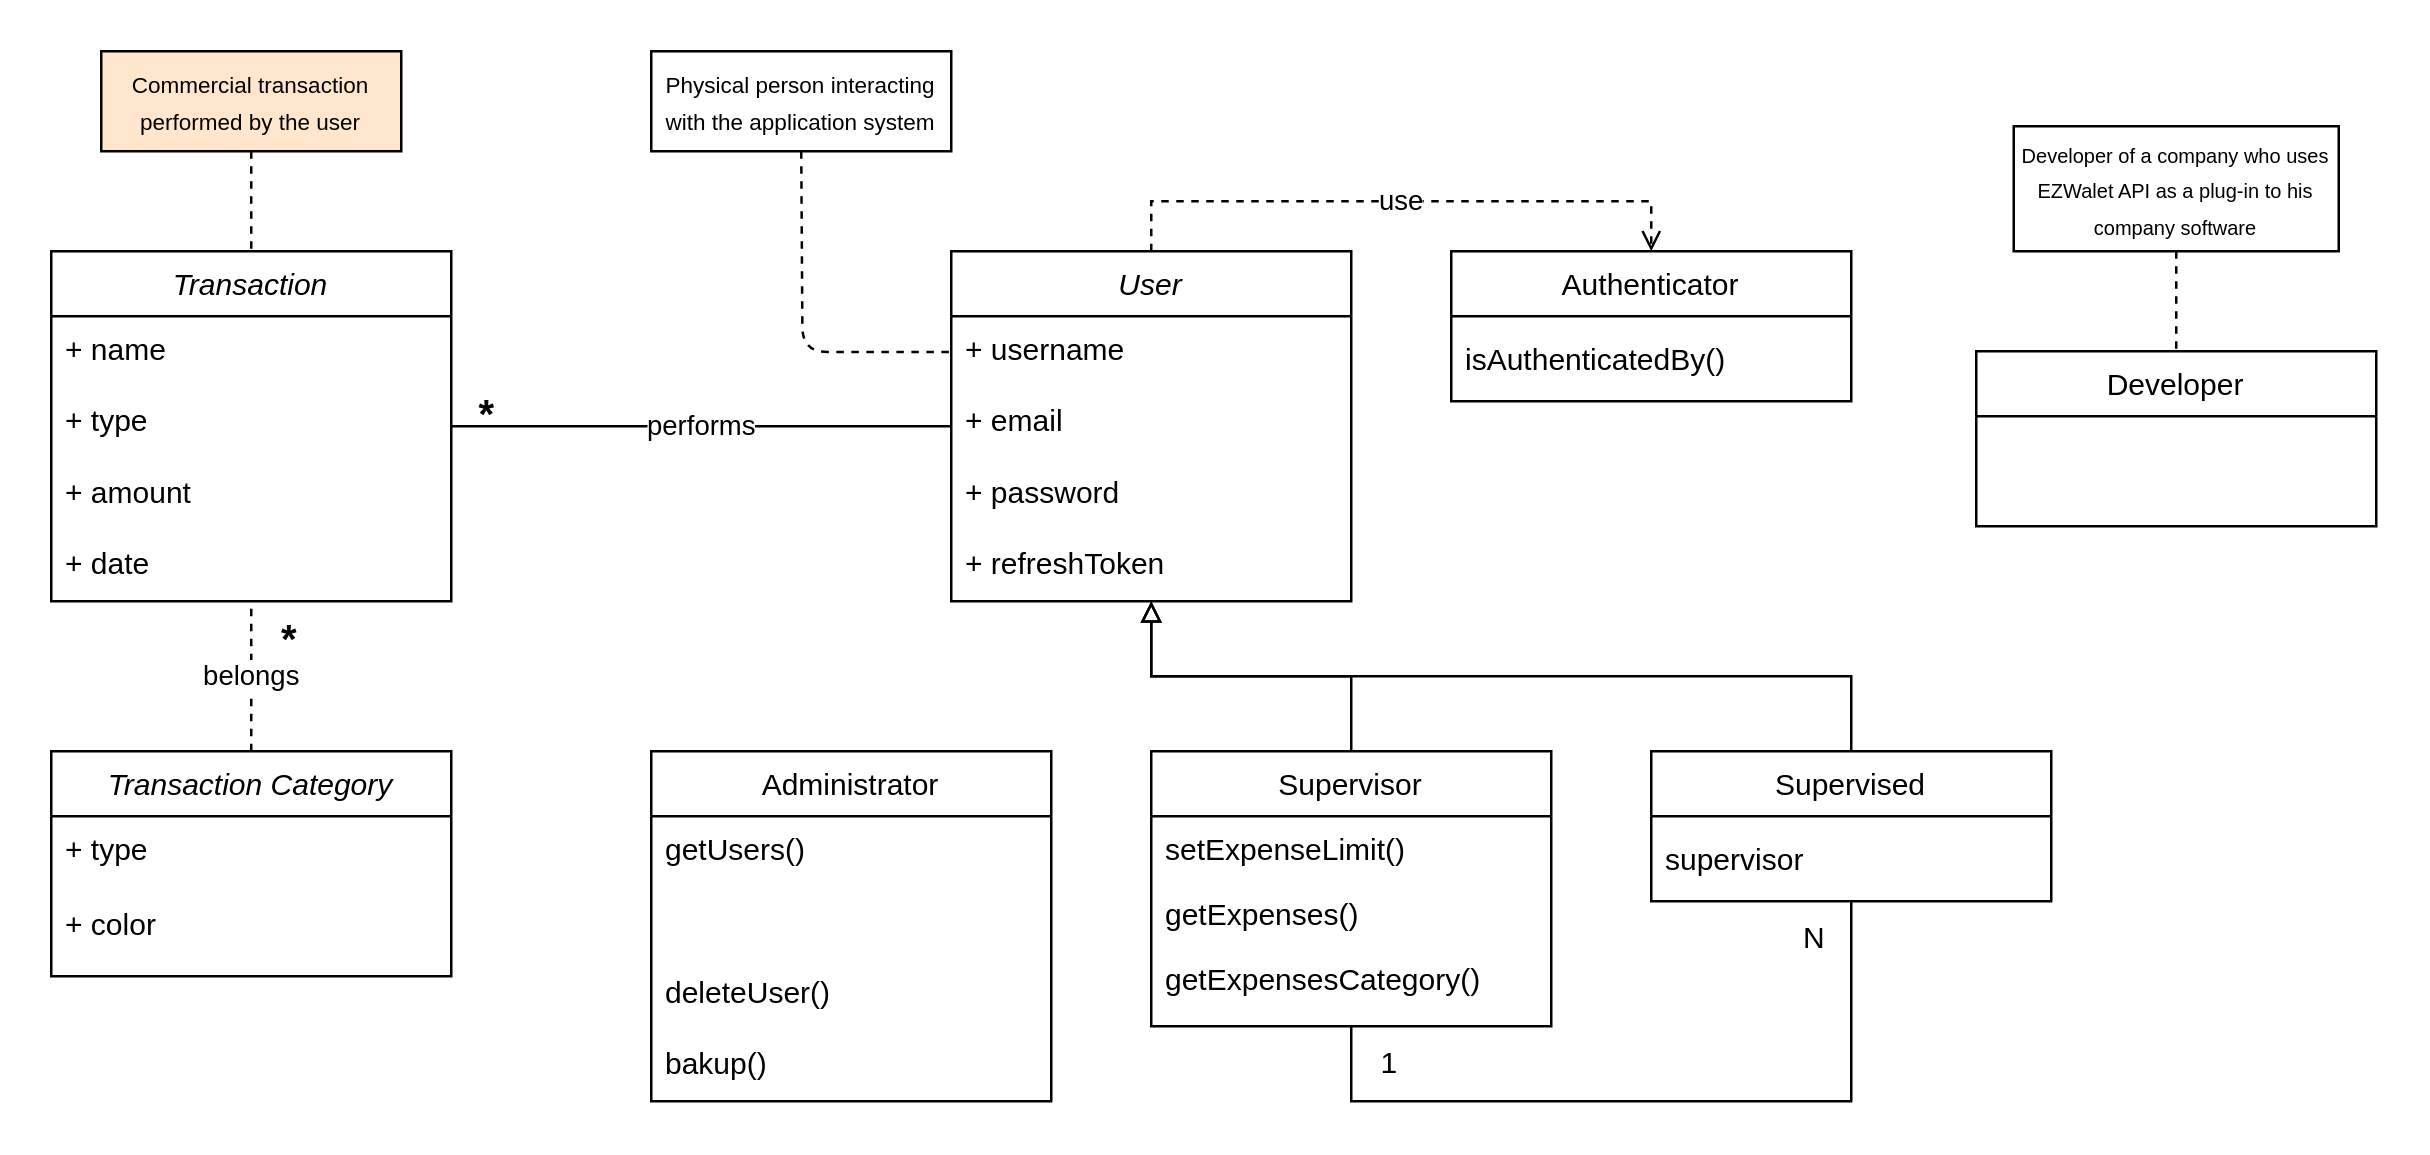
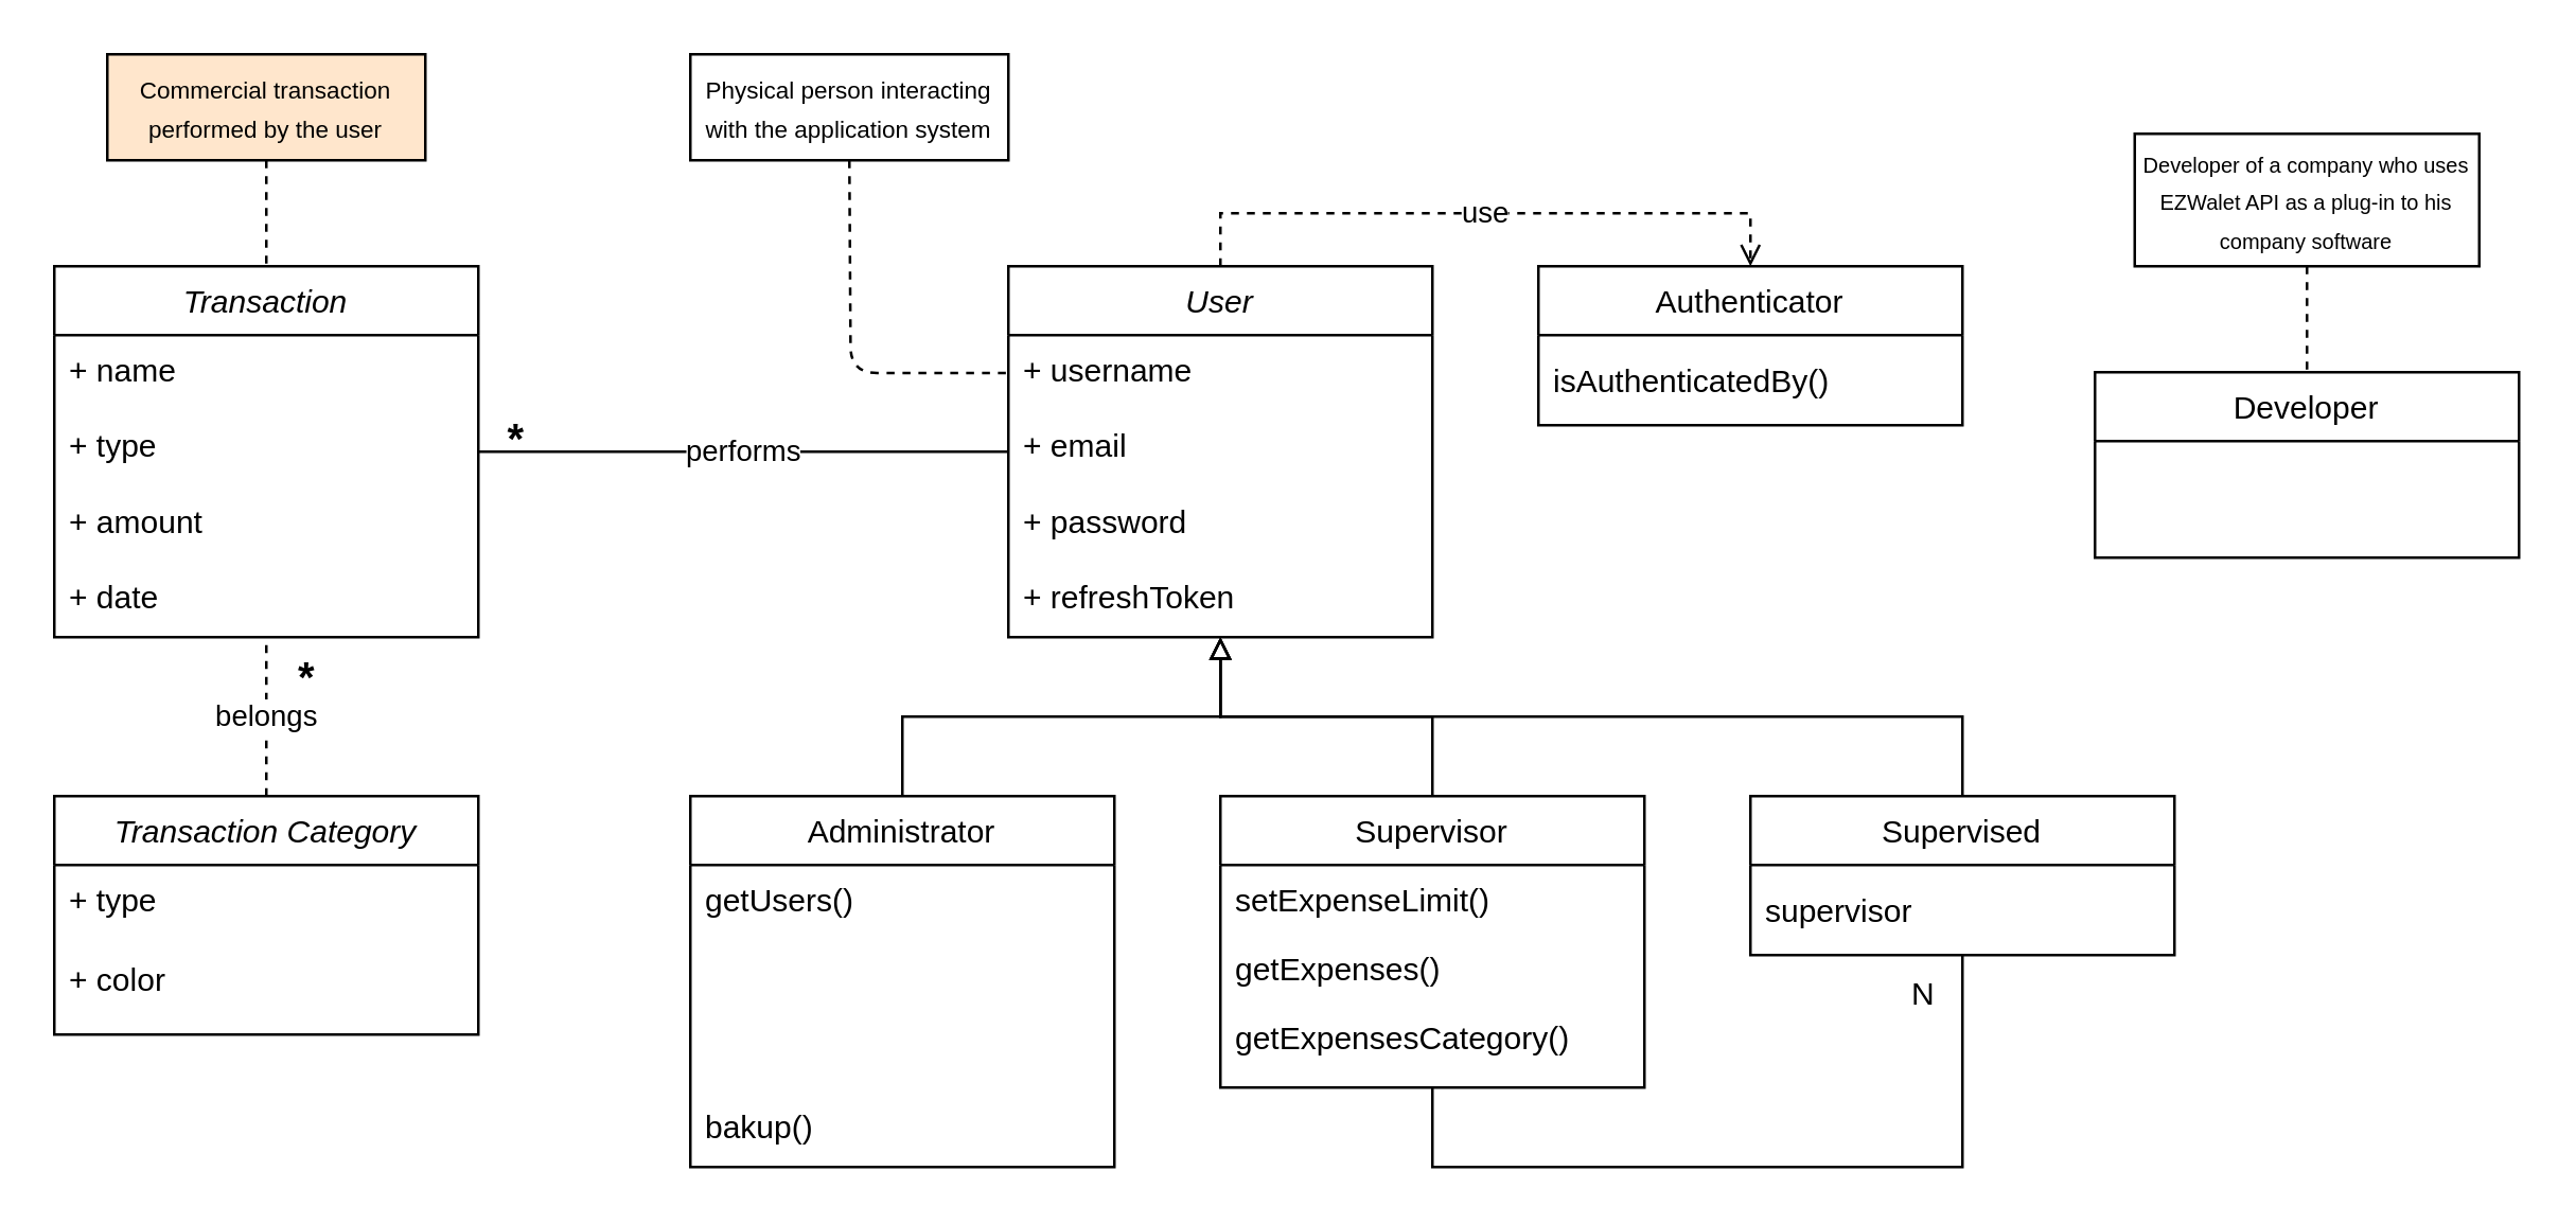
+ <mxCell id="36" style="edgeStyle=orthogonalEdgeStyle;rounded=0;orthogonalLoop=1;jettySize=auto;html=1;endArrow=block;endFill=0;" edge="1" parent="1" source="37" target="42"><mxGeometry relative="1" as="geometry" /></mxCell>
- <mxCell id="40" value="deleteUser()" style="text;align=left;verticalAlign=top;spacingLeft=4;spacingRight=4;overflow=hidden;rotatable=0;points=[[0,0.5],[1,0.5]];portConstraint=eastwest;" vertex="1" parent="38"><mxGeometry y="57.0" width="160" height="28.5" as="geometry" /></mxCell>
- <mxCell id="50" value="1" style="text;html=1;align=center;verticalAlign=middle;resizable=0;points=[];autosize=1;strokeColor=none;fillColor=none;" vertex="1" parent="1"><mxGeometry x="540" y="410" width="30" height="30" as="geometry" /></mxCell>
